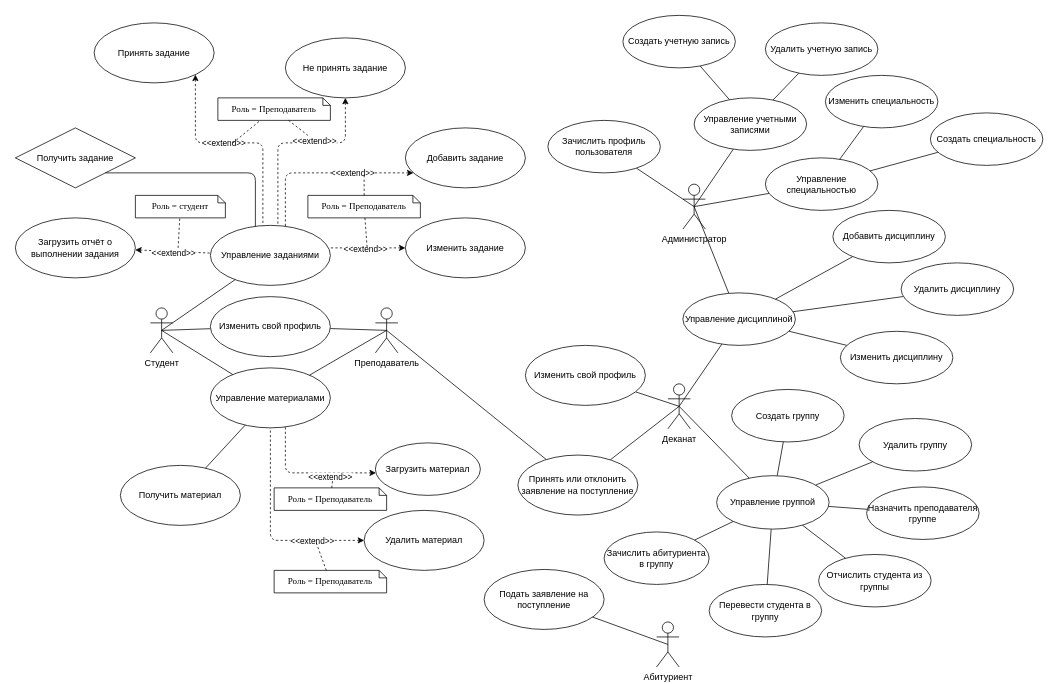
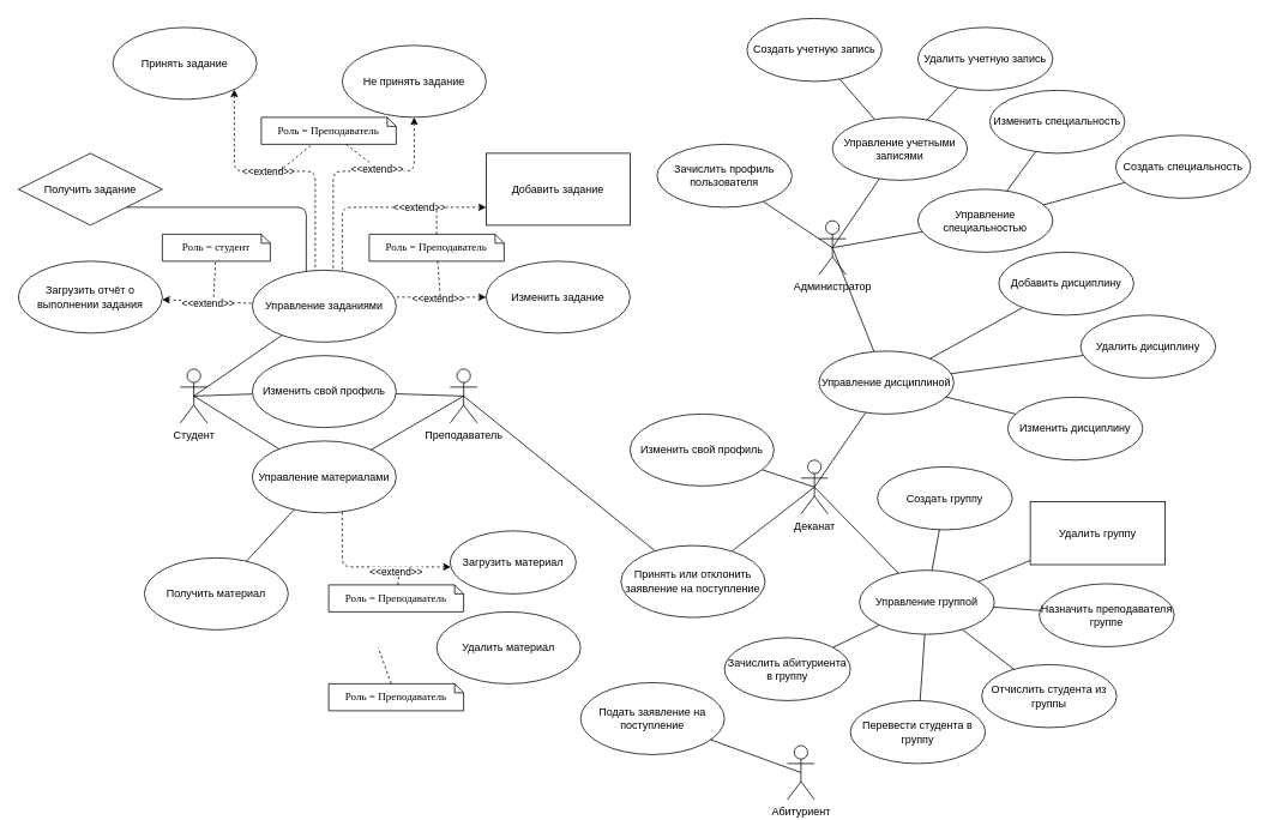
- <mxCell id="18" value="Добавить задание" style="ellipse;whiteSpace=wrap;html=1;" parent="1" vertex="1"><mxGeometry x="540" y="170" width="160" height="80" as="geometry" /></mxCell>
+ <mxCell id="18" value="Добавить задание" style="whiteSpace=wrap;html=1;rounded=0;" parent="1" vertex="1"><mxGeometry x="540" y="170" width="160" height="80" as="geometry" /></mxCell>
- <mxCell id="67" value="Удалить группу" style="ellipse;whiteSpace=wrap;html=1;" parent="1" vertex="1"><mxGeometry x="1145" y="557.5" width="150" height="70" as="geometry" /></mxCell>
+ <mxCell id="67" value="Удалить группу" style="whiteSpace=wrap;html=1;rounded=0;" parent="1" vertex="1"><mxGeometry x="1145" y="557.5" width="150" height="70" as="geometry" /></mxCell>
- <mxCell id="49" value="" style="endArrow=none;dashed=1;html=1;endFill=0;startArrow=classic;startFill=1;edgeStyle=orthogonalEdgeStyle;" parent="1" source="43" target="44" edge="1"><mxGeometry width="50" height="50" relative="1" as="geometry"><mxPoint x="270" y="330" as="sourcePoint" /><mxPoint x="360" y="500.314" as="targetPoint" /></mxGeometry></mxCell>
- <mxCell id="50" value="&amp;lt;&amp;lt;extend&amp;gt;&amp;gt;" style="edgeLabel;html=1;align=center;verticalAlign=middle;resizable=0;points=[];" parent="49" vertex="1" connectable="0"><mxGeometry x="0.152" y="3" relative="1" as="geometry"><mxPoint x="58" y="33" as="offset" /></mxGeometry></mxCell>
